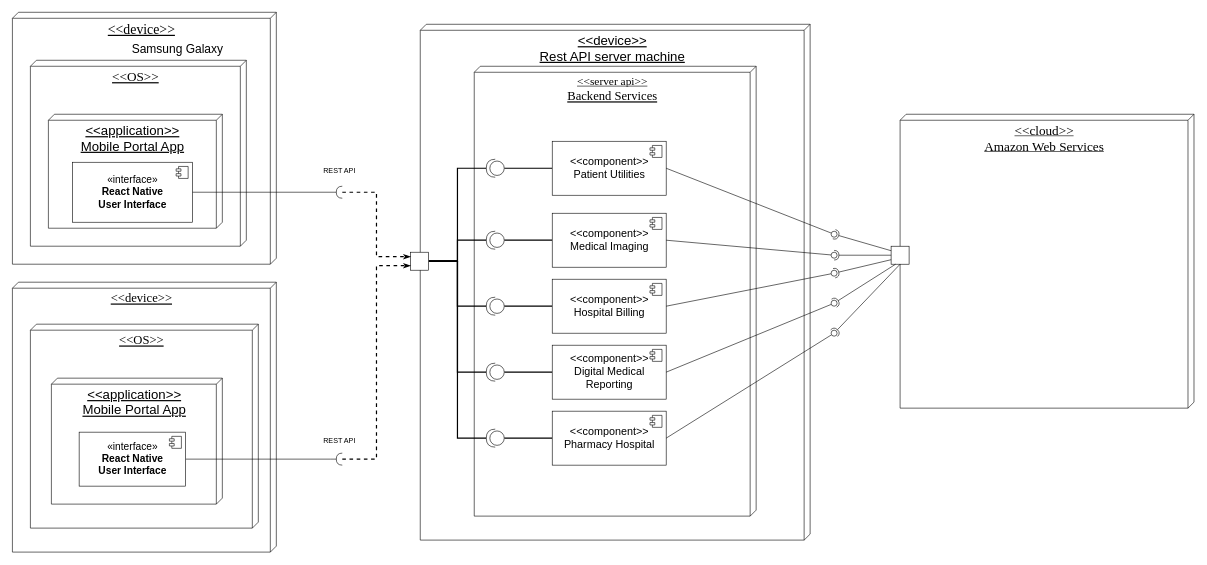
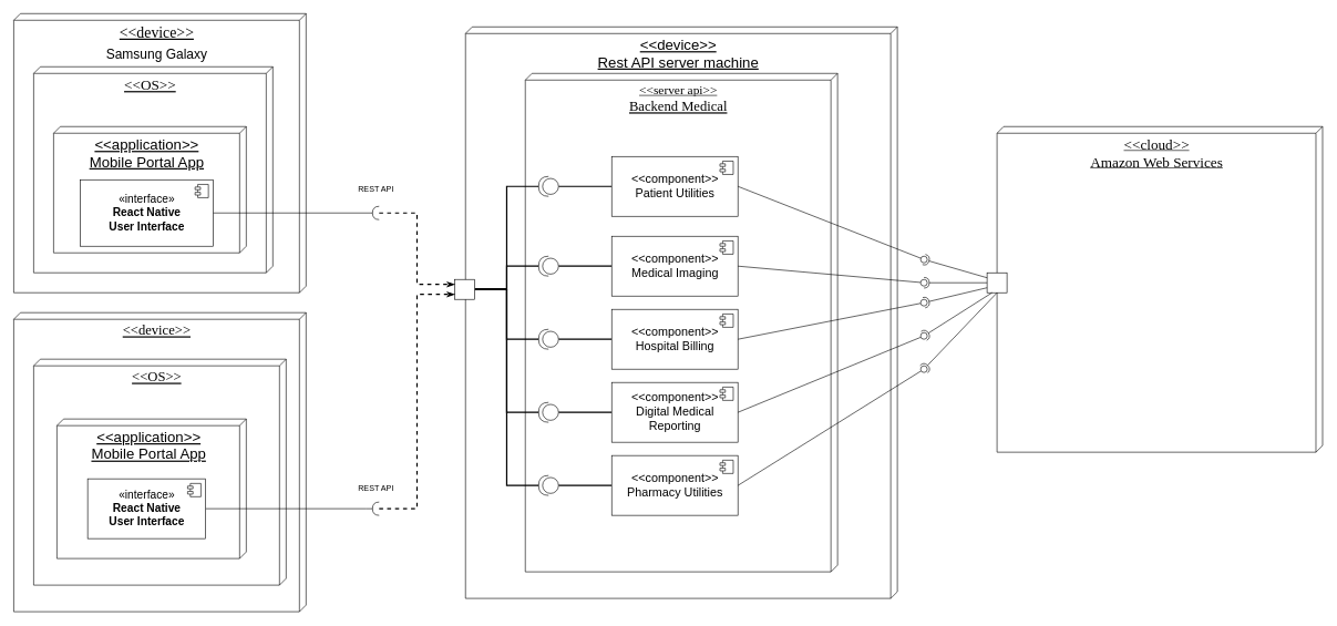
- <mxCell id="7" value="&lt;font style=&quot;font-size: 20px&quot;&gt;Samsung Galaxy&lt;/font&gt;" style="text;html=1;strokeColor=none;fillColor=none;align=center;verticalAlign=middle;whiteSpace=wrap;rounded=0;" parent="1" vertex="1"><mxGeometry x="202.5" y="70" width="185" height="20" as="geometry" /></mxCell>
+ <mxCell id="7" value="&lt;font style=&quot;font-size: 20px&quot;&gt;Samsung Galaxy&lt;/font&gt;" style="text;html=1;strokeColor=none;fillColor=none;align=center;verticalAlign=middle;whiteSpace=wrap;rounded=0;" parent="1" vertex="1"><mxGeometry x="142.5" y="70" width="185" height="20" as="geometry" /></mxCell>
- <mxCell id="3" value="&lt;div&gt;&lt;font style=&quot;font-size: 19px&quot;&gt;&amp;lt;&amp;lt;server api&amp;gt;&amp;gt;&lt;/font&gt;&lt;br&gt;&lt;/div&gt;&lt;div style=&quot;font-size: 21px&quot; align=&quot;center&quot;&gt;&lt;font style=&quot;font-size: 21px&quot;&gt;Backend Services&lt;/font&gt;&lt;/div&gt;" style="verticalAlign=top;align=center;spacingTop=8;spacingLeft=2;spacingRight=12;shape=cube;size=10;direction=south;fontStyle=4;html=1;rounded=0;shadow=0;comic=0;labelBackgroundColor=none;strokeWidth=1;fontFamily=Verdana;fontSize=12" parent="1" vertex="1"><mxGeometry x="790" y="110" width="470" height="750" as="geometry" /></mxCell>
+ <mxCell id="3" value="&lt;div&gt;&lt;font style=&quot;font-size: 19px&quot;&gt;&amp;lt;&amp;lt;server api&amp;gt;&amp;gt;&lt;/font&gt;&lt;br&gt;&lt;/div&gt;&lt;div style=&quot;font-size: 21px&quot; align=&quot;center&quot;&gt;&lt;font style=&quot;font-size: 21px&quot;&gt;Backend Medical&lt;/font&gt;&lt;/div&gt;" style="verticalAlign=top;align=center;spacingTop=8;spacingLeft=2;spacingRight=12;shape=cube;size=10;direction=south;fontStyle=4;html=1;rounded=0;shadow=0;comic=0;labelBackgroundColor=none;strokeWidth=1;fontFamily=Verdana;fontSize=12" parent="1" vertex="1"><mxGeometry x="790" y="110" width="470" height="750" as="geometry" /></mxCell>
- <mxCell id="25" value="&lt;div style=&quot;font-size: 18px&quot;&gt;&lt;font style=&quot;font-size: 18px&quot;&gt;&amp;lt;&amp;lt;component&amp;gt;&amp;gt;&lt;/font&gt;&lt;/div&gt;&lt;div style=&quot;font-size: 18px&quot;&gt;&lt;font style=&quot;font-size: 18px&quot;&gt;Pharmacy Hospital&lt;br&gt;&lt;/font&gt;&lt;/div&gt;" style="html=1;dropTarget=0;" parent="1" vertex="1"><mxGeometry x="920" y="685" width="190" height="90" as="geometry" /></mxCell>
+ <mxCell id="25" value="&lt;div style=&quot;font-size: 18px&quot;&gt;&lt;font style=&quot;font-size: 18px&quot;&gt;&amp;lt;&amp;lt;component&amp;gt;&amp;gt;&lt;/font&gt;&lt;/div&gt;&lt;div style=&quot;font-size: 18px&quot;&gt;&lt;font style=&quot;font-size: 18px&quot;&gt;Pharmacy Utilities&lt;br&gt;&lt;/font&gt;&lt;/div&gt;" style="html=1;dropTarget=0;" parent="1" vertex="1"><mxGeometry x="920" y="685" width="190" height="90" as="geometry" /></mxCell>
